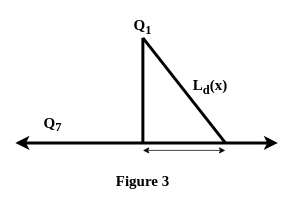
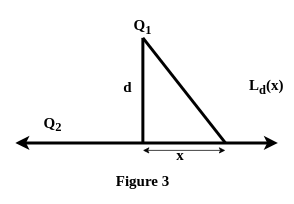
+ <mxCell id="7" value="&lt;font face=&quot;Times New Roman&quot;&gt;&lt;span style=&quot;font-size: 20px&quot;&gt;&lt;b&gt;d&lt;/b&gt;&lt;/span&gt;&lt;/font&gt;" style="text;html=1;strokeColor=none;fillColor=none;align=center;verticalAlign=middle;whiteSpace=wrap;rounded=0;" parent="1" vertex="1"><mxGeometry x="140" y="100" width="60" height="30" as="geometry" /></mxCell>
- <mxCell id="8" value="&lt;font face=&quot;Times New Roman&quot;&gt;&lt;span style=&quot;font-size: 20px&quot;&gt;&lt;b&gt;L&lt;sub&gt;d&lt;/sub&gt;(x)&lt;/b&gt;&lt;/span&gt;&lt;/font&gt;" style="text;html=1;strokeColor=none;fillColor=none;align=center;verticalAlign=middle;whiteSpace=wrap;rounded=0;" parent="1" vertex="1"><mxGeometry x="250" y="100" width="60" height="30" as="geometry" /></mxCell>
+ <mxCell id="8" value="&lt;font face=&quot;Times New Roman&quot;&gt;&lt;span style=&quot;font-size: 20px&quot;&gt;&lt;b&gt;L&lt;sub&gt;d&lt;/sub&gt;(x)&lt;/b&gt;&lt;/span&gt;&lt;/font&gt;" style="text;html=1;strokeColor=none;fillColor=none;align=center;verticalAlign=middle;whiteSpace=wrap;rounded=0;" parent="1" vertex="1"><mxGeometry x="325" y="100" width="60" height="30" as="geometry" /></mxCell>
- <mxCell id="6" value="&lt;font face=&quot;Times New Roman&quot; style=&quot;font-size: 20px&quot;&gt;&lt;b&gt;Q&lt;sub&gt;7&lt;/sub&gt;&lt;/b&gt;&lt;/font&gt;" style="text;html=1;strokeColor=none;fillColor=none;align=center;verticalAlign=middle;whiteSpace=wrap;rounded=0;" parent="1" vertex="1"><mxGeometry x="40" y="150" width="60" height="30" as="geometry" /></mxCell>
+ <mxCell id="6" value="&lt;font face=&quot;Times New Roman&quot; style=&quot;font-size: 20px&quot;&gt;&lt;b&gt;Q&lt;sub&gt;2&lt;/sub&gt;&lt;/b&gt;&lt;/font&gt;" style="text;html=1;strokeColor=none;fillColor=none;align=center;verticalAlign=middle;whiteSpace=wrap;rounded=0;" parent="1" vertex="1"><mxGeometry x="40" y="150" width="60" height="30" as="geometry" /></mxCell>
+ <mxCell id="10" value="&lt;font face=&quot;Times New Roman&quot;&gt;&lt;span style=&quot;font-size: 20px&quot;&gt;&lt;b&gt;x&lt;br&gt;&lt;/b&gt;&lt;/span&gt;&lt;/font&gt;" style="text;html=1;strokeColor=none;fillColor=none;align=center;verticalAlign=middle;whiteSpace=wrap;rounded=0;" vertex="1" parent="1"><mxGeometry x="210" y="190" width="60" height="30" as="geometry" /></mxCell>
